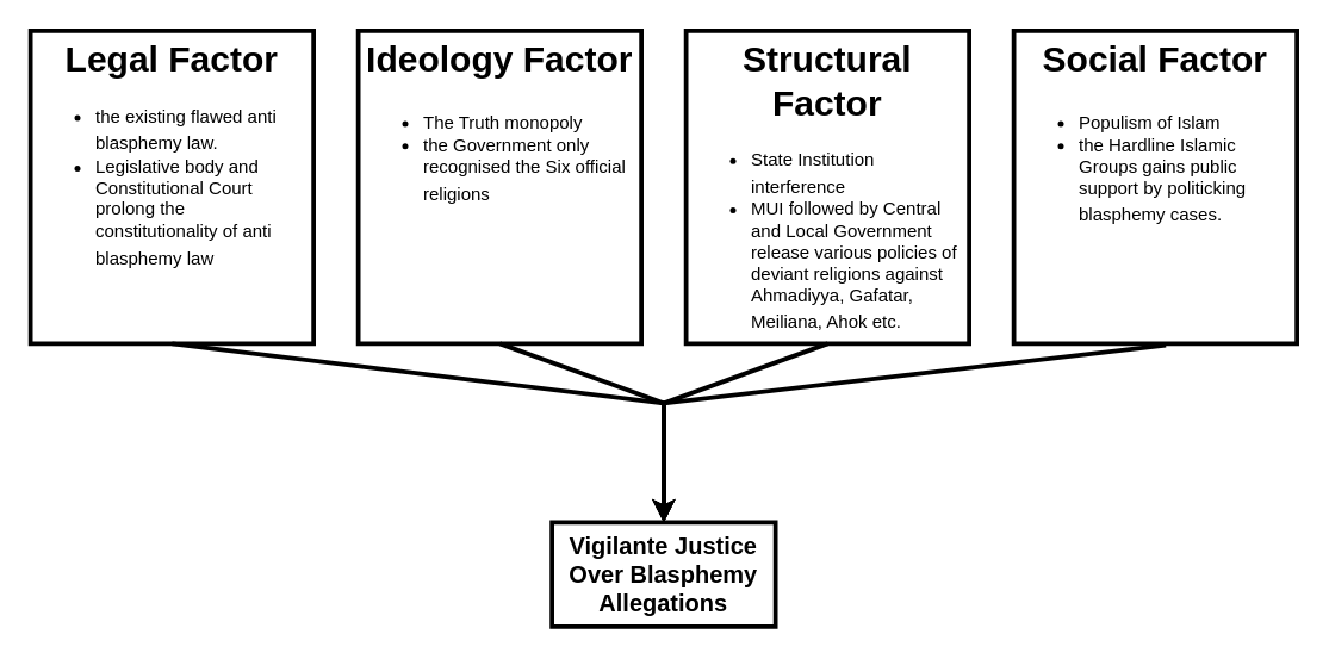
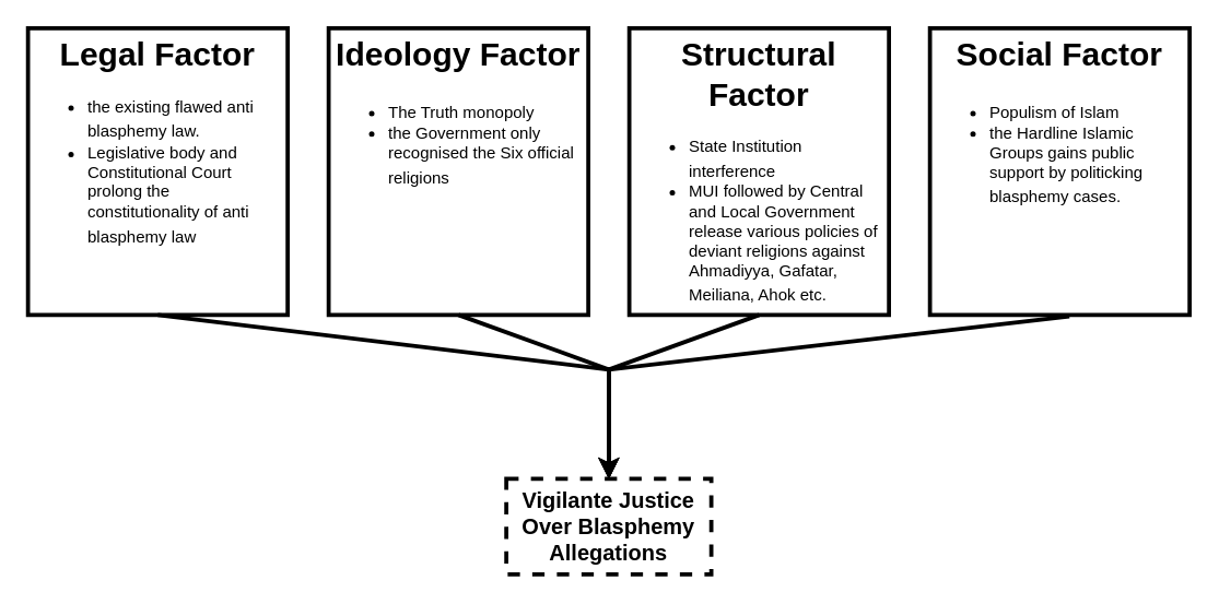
- <mxCell id="2" value="&lt;b style=&quot;font-size: medium; text-align: start;&quot;&gt;Vigilante Justice Over Blasphemy Allegations&lt;/b&gt;&lt;span style=&quot;font-size: medium; text-align: start;&quot;&gt;&lt;/span&gt;" style="rounded=0;whiteSpace=wrap;html=1;strokeWidth=3;" vertex="1" parent="1"><mxGeometry x="370" y="350" width="150" height="70" as="geometry" /></mxCell>
+ <mxCell id="2" value="&lt;b style=&quot;font-size: medium; text-align: start;&quot;&gt;Vigilante Justice Over Blasphemy Allegations&lt;/b&gt;&lt;span style=&quot;font-size: medium; text-align: start;&quot;&gt;&lt;/span&gt;" style="rounded=0;whiteSpace=wrap;html=1;strokeWidth=3;dashed=1;" vertex="1" parent="1"><mxGeometry x="370" y="350" width="150" height="70" as="geometry" /></mxCell>
